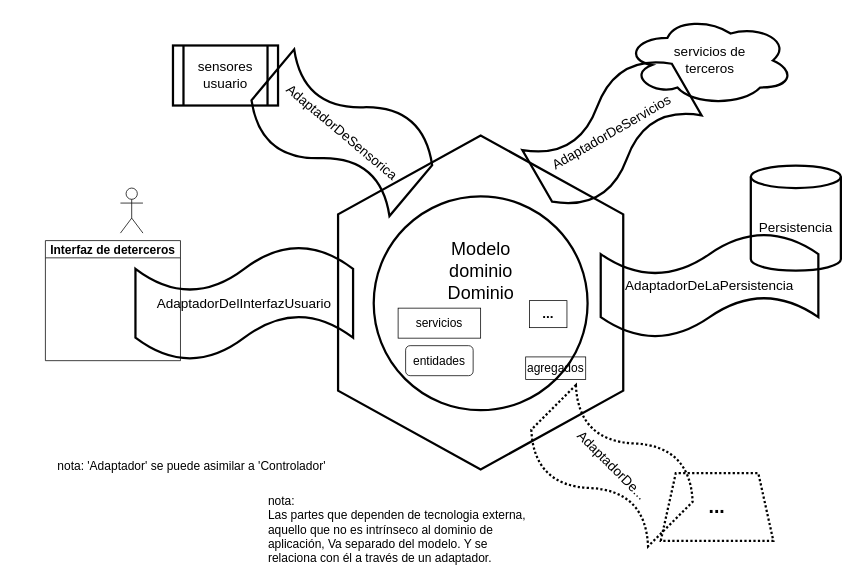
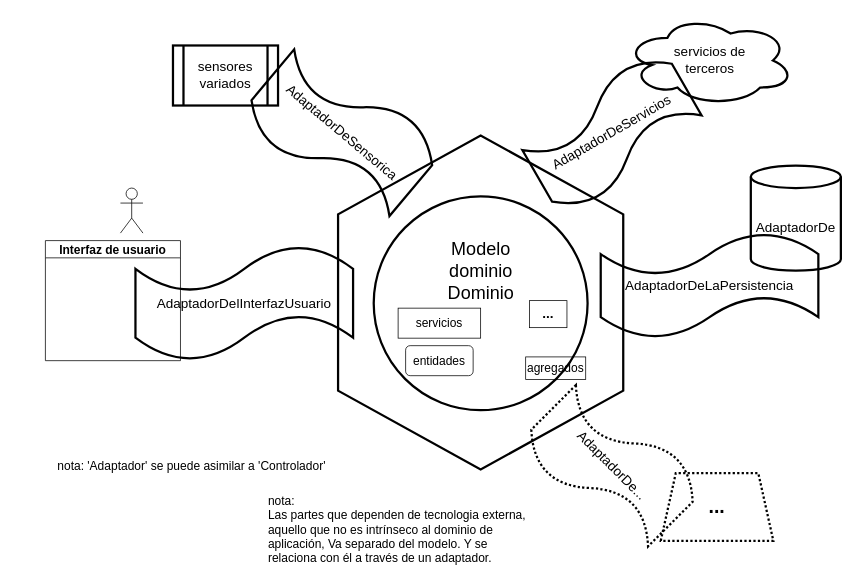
- <mxCell id="9" value="sensores usuario" style="shape=process;whiteSpace=wrap;html=1;backgroundOutline=1;strokeWidth=3;fontSize=18;fillColor=none;" vertex="1" parent="1"><mxGeometry x="230" y="60" width="140" height="80" as="geometry" /></mxCell>
+ <mxCell id="9" value="sensores variados" style="shape=process;whiteSpace=wrap;html=1;backgroundOutline=1;strokeWidth=3;fontSize=18;fillColor=none;" vertex="1" parent="1"><mxGeometry x="230" y="60" width="140" height="80" as="geometry" /></mxCell>
- <mxCell id="6" value="Persistencia" style="shape=cylinder3;whiteSpace=wrap;html=1;boundedLbl=1;backgroundOutline=1;size=15;strokeWidth=3;fontSize=18;fillColor=none;" vertex="1" parent="1"><mxGeometry x="1000" y="220" width="120" height="140" as="geometry" /></mxCell>
+ <mxCell id="6" value="AdaptadorDe" style="shape=cylinder3;whiteSpace=wrap;html=1;boundedLbl=1;backgroundOutline=1;size=15;strokeWidth=3;fontSize=18;fillColor=none;" vertex="1" parent="1"><mxGeometry x="1000" y="220" width="120" height="140" as="geometry" /></mxCell>
- <mxCell id="2" value="Interfaz de deterceros" style="swimlane;whiteSpace=wrap;html=1;fontSize=16;" vertex="1" parent="1"><mxGeometry x="60" y="320" width="180" height="160" as="geometry" /></mxCell>
+ <mxCell id="2" value="Interfaz de usuario" style="swimlane;whiteSpace=wrap;html=1;fontSize=16;" vertex="1" parent="1"><mxGeometry x="60" y="320" width="180" height="160" as="geometry" /></mxCell>
